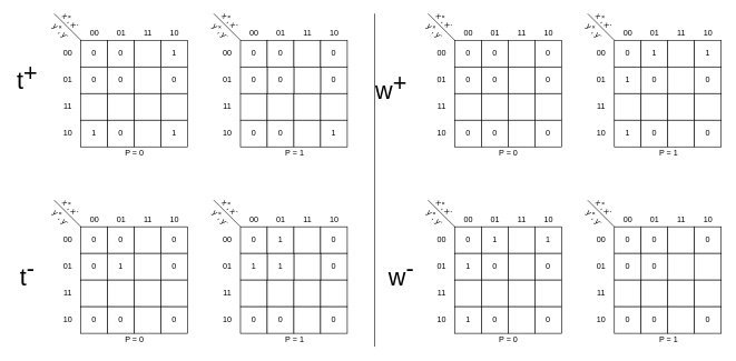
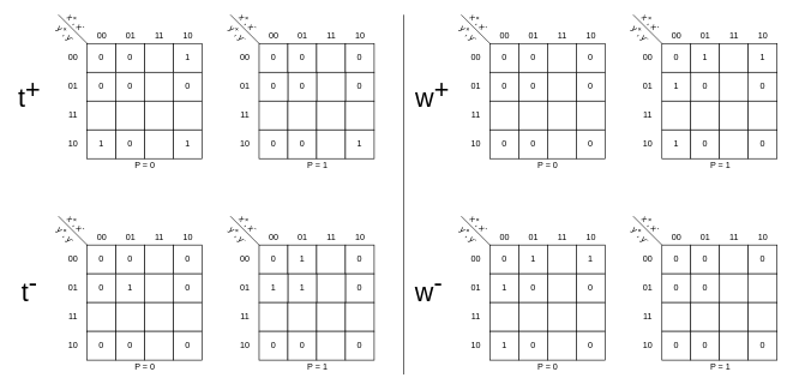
- <mxCell id="226" value="t&lt;sup style=&quot;font-size: 36px;&quot;&gt;+&lt;/sup&gt;" style="text;html=1;strokeColor=none;fillColor=none;align=center;verticalAlign=middle;whiteSpace=wrap;rounded=0;fontSize=36;" vertex="1" parent="1"><mxGeometry x="20" y="95" width="40" height="40" as="geometry" /></mxCell>
+ <mxCell id="226" value="t&lt;sup style=&quot;font-size: 36px;&quot;&gt;+&lt;/sup&gt;" style="text;html=1;strokeColor=none;fillColor=none;align=center;verticalAlign=middle;whiteSpace=wrap;rounded=0;fontSize=36;" vertex="1" parent="1"><mxGeometry x="20" y="110" width="40" height="40" as="geometry" /></mxCell>
- <mxCell id="228" value="&lt;span style=&quot;font-size: 36px&quot;&gt;w&lt;/span&gt;&lt;sup style=&quot;font-size: 36px&quot;&gt;+&lt;/sup&gt;" style="text;html=1;strokeColor=none;fillColor=none;align=center;verticalAlign=middle;whiteSpace=wrap;rounded=0;fontSize=36;" vertex="1" parent="1"><mxGeometry x="565" y="110" width="40" height="40" as="geometry" /></mxCell>
+ <mxCell id="228" value="&lt;span style=&quot;font-size: 36px&quot;&gt;w&lt;/span&gt;&lt;sup style=&quot;font-size: 36px&quot;&gt;+&lt;/sup&gt;" style="text;html=1;strokeColor=none;fillColor=none;align=center;verticalAlign=middle;whiteSpace=wrap;rounded=0;fontSize=36;" vertex="1" parent="1"><mxGeometry x="580" y="110" width="40" height="40" as="geometry" /></mxCell>
- <mxCell id="227" value="t&lt;span style=&quot;font-size: 36px;&quot;&gt;&lt;sup style=&quot;font-size: 36px;&quot;&gt;-&lt;/sup&gt;&lt;/span&gt;" style="text;html=1;strokeColor=none;fillColor=none;align=center;verticalAlign=middle;whiteSpace=wrap;rounded=0;fontSize=36;" vertex="1" parent="1"><mxGeometry x="20" y="390" width="40" height="40" as="geometry" /></mxCell>
+ <mxCell id="227" value="t&lt;span style=&quot;font-size: 36px;&quot;&gt;&lt;sup style=&quot;font-size: 36px;&quot;&gt;-&lt;/sup&gt;&lt;/span&gt;" style="text;html=1;strokeColor=none;fillColor=none;align=center;verticalAlign=middle;whiteSpace=wrap;rounded=0;fontSize=36;" vertex="1" parent="1"><mxGeometry x="20" y="380" width="40" height="40" as="geometry" /></mxCell>
- <mxCell id="229" value="&lt;span style=&quot;font-size: 36px&quot;&gt;&lt;span style=&quot;font-size: 36px&quot;&gt;w&lt;/span&gt;&lt;sup style=&quot;font-size: 36px&quot;&gt;-&lt;/sup&gt;&lt;/span&gt;" style="text;html=1;strokeColor=none;fillColor=none;align=center;verticalAlign=middle;whiteSpace=wrap;rounded=0;fontSize=36;" vertex="1" parent="1"><mxGeometry x="580" y="390" width="40" height="40" as="geometry" /></mxCell>
+ <mxCell id="229" value="&lt;span style=&quot;font-size: 36px&quot;&gt;&lt;span style=&quot;font-size: 36px&quot;&gt;w&lt;/span&gt;&lt;sup style=&quot;font-size: 36px&quot;&gt;-&lt;/sup&gt;&lt;/span&gt;" style="text;html=1;strokeColor=none;fillColor=none;align=center;verticalAlign=middle;whiteSpace=wrap;rounded=0;fontSize=36;" vertex="1" parent="1"><mxGeometry x="575" y="380" width="40" height="40" as="geometry" /></mxCell>
